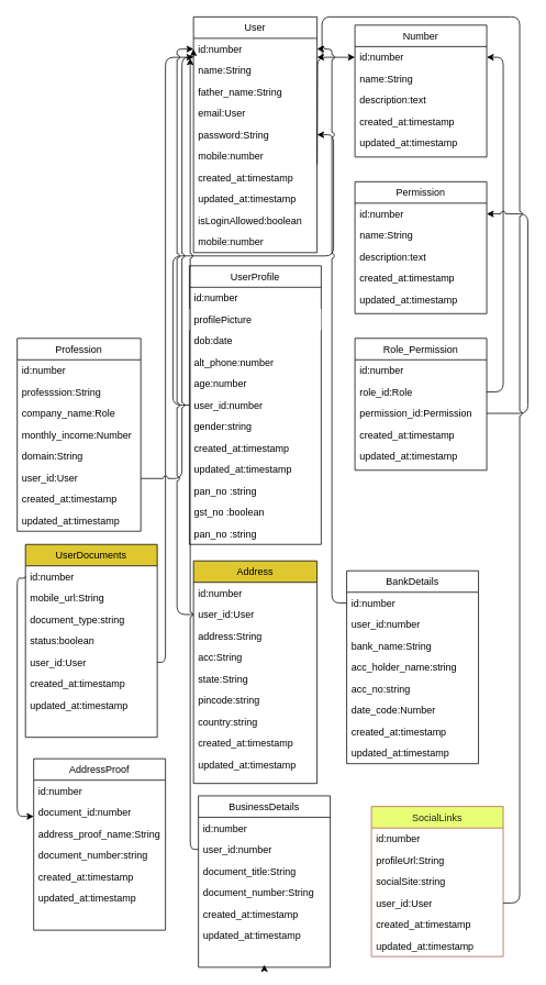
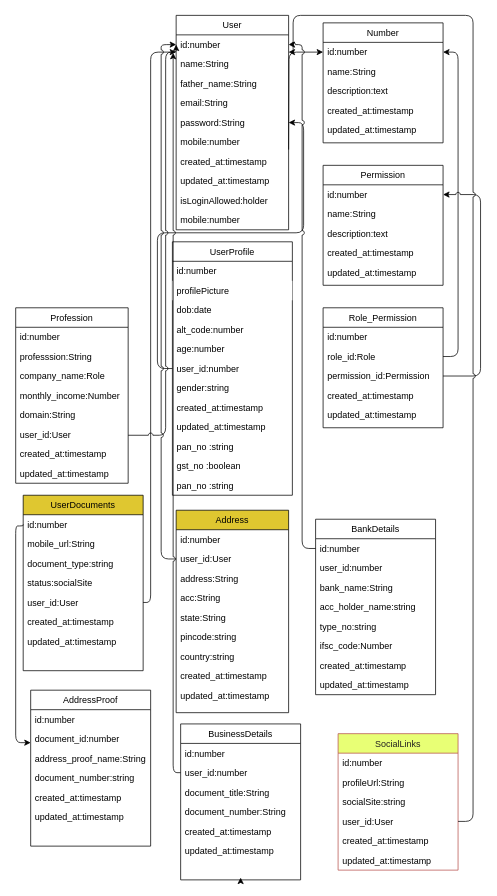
- <mxCell id="6" value="email:User" style="text;align=left;verticalAlign=top;spacingLeft=4;spacingRight=4;overflow=hidden;rotatable=0;points=[[0,0.5],[1,0.5]];portConstraint=eastwest;rounded=0;shadow=0;html=0;" parent="2" vertex="1"><mxGeometry y="104" width="150" height="26" as="geometry" /></mxCell>
+ <mxCell id="6" value="email:String" style="text;align=left;verticalAlign=top;spacingLeft=4;spacingRight=4;overflow=hidden;rotatable=0;points=[[0,0.5],[1,0.5]];portConstraint=eastwest;rounded=0;shadow=0;html=0;" parent="2" vertex="1"><mxGeometry y="104" width="150" height="26" as="geometry" /></mxCell>
- <mxCell id="11" value="isLoginAllowed:boolean" style="text;align=left;verticalAlign=top;spacingLeft=4;spacingRight=4;overflow=hidden;rotatable=0;points=[[0,0.5],[1,0.5]];portConstraint=eastwest;rounded=0;shadow=0;html=0;" parent="2" vertex="1"><mxGeometry y="234" width="150" height="26" as="geometry" /></mxCell>
+ <mxCell id="11" value="isLoginAllowed:holder" style="text;align=left;verticalAlign=top;spacingLeft=4;spacingRight=4;overflow=hidden;rotatable=0;points=[[0,0.5],[1,0.5]];portConstraint=eastwest;rounded=0;shadow=0;html=0;" parent="2" vertex="1"><mxGeometry y="234" width="150" height="26" as="geometry" /></mxCell>
- <mxCell id="17" value="alt_phone:number" style="text;align=left;verticalAlign=top;spacingLeft=4;spacingRight=4;overflow=hidden;rotatable=0;points=[[0,0.5],[1,0.5]];portConstraint=eastwest;rounded=0;shadow=0;html=0;" parent="13" vertex="1"><mxGeometry y="104" width="160" height="26" as="geometry" /></mxCell>
+ <mxCell id="17" value="alt_code:number" style="text;align=left;verticalAlign=top;spacingLeft=4;spacingRight=4;overflow=hidden;rotatable=0;points=[[0,0.5],[1,0.5]];portConstraint=eastwest;rounded=0;shadow=0;html=0;" parent="13" vertex="1"><mxGeometry y="104" width="160" height="26" as="geometry" /></mxCell>
- <mxCell id="52" value="status:boolean" style="text;align=left;verticalAlign=top;spacingLeft=4;spacingRight=4;overflow=hidden;rotatable=0;points=[[0,0.5],[1,0.5]];portConstraint=eastwest;rounded=0;shadow=0;html=0;" parent="48" vertex="1"><mxGeometry y="104" width="160" height="26" as="geometry" /></mxCell>
+ <mxCell id="52" value="status:socialSite" style="text;align=left;verticalAlign=top;spacingLeft=4;spacingRight=4;overflow=hidden;rotatable=0;points=[[0,0.5],[1,0.5]];portConstraint=eastwest;rounded=0;shadow=0;html=0;" parent="48" vertex="1"><mxGeometry y="104" width="160" height="26" as="geometry" /></mxCell>
- <mxCell id="91" value="acc_no:string" style="text;align=left;verticalAlign=top;spacingLeft=4;spacingRight=4;overflow=hidden;rotatable=0;points=[[0,0.5],[1,0.5]];portConstraint=eastwest;rounded=0;shadow=0;html=0;" vertex="1" parent="86"><mxGeometry y="130" width="160" height="26" as="geometry" /></mxCell>
+ <mxCell id="91" value="type_no:string" style="text;align=left;verticalAlign=top;spacingLeft=4;spacingRight=4;overflow=hidden;rotatable=0;points=[[0,0.5],[1,0.5]];portConstraint=eastwest;rounded=0;shadow=0;html=0;" vertex="1" parent="86"><mxGeometry y="130" width="160" height="26" as="geometry" /></mxCell>
- <mxCell id="92" value="date_code:Number" style="text;align=left;verticalAlign=top;spacingLeft=4;spacingRight=4;overflow=hidden;rotatable=0;points=[[0,0.5],[1,0.5]];portConstraint=eastwest;rounded=0;shadow=0;html=0;" parent="86" vertex="1"><mxGeometry y="156" width="160" height="26" as="geometry" /></mxCell>
+ <mxCell id="92" value="ifsc_code:Number" style="text;align=left;verticalAlign=top;spacingLeft=4;spacingRight=4;overflow=hidden;rotatable=0;points=[[0,0.5],[1,0.5]];portConstraint=eastwest;rounded=0;shadow=0;html=0;" parent="86" vertex="1"><mxGeometry y="156" width="160" height="26" as="geometry" /></mxCell>
